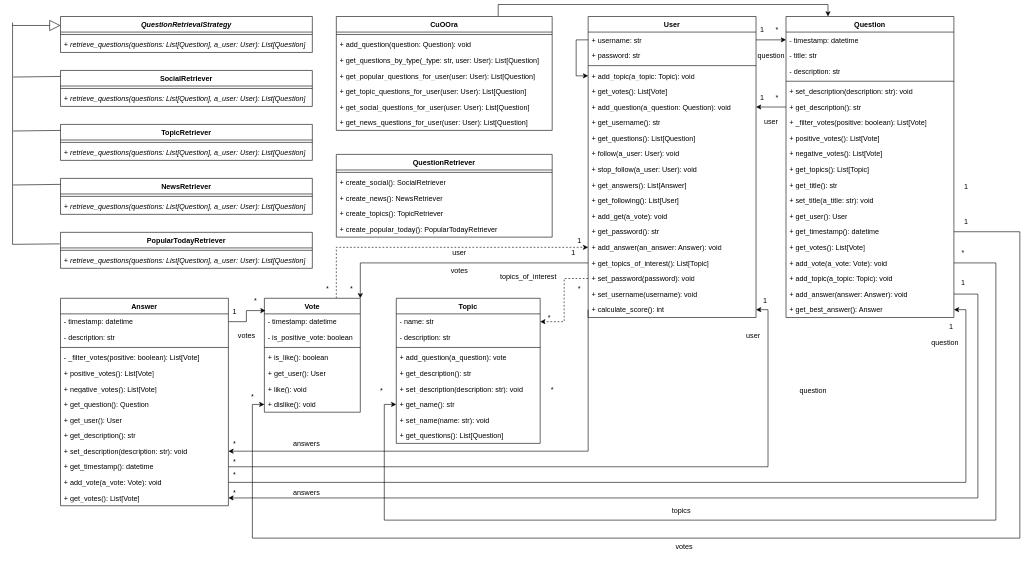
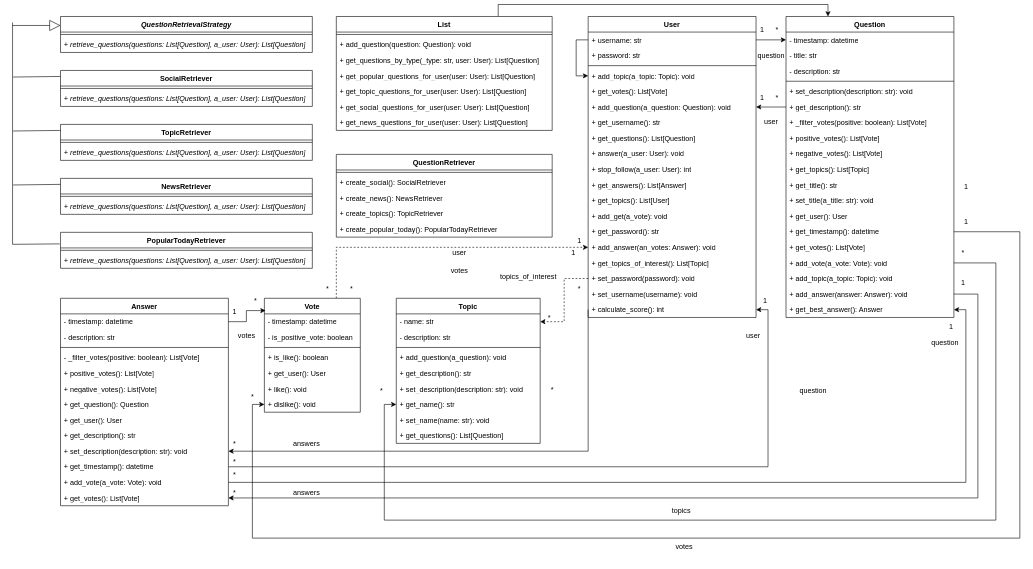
- <mxCell id="3" value="CuOOra" style="swimlane;fontStyle=1;align=center;verticalAlign=top;childLayout=stackLayout;horizontal=1;startSize=26;horizontalStack=0;resizeParent=1;resizeParentMax=0;resizeLast=0;collapsible=1;marginBottom=0;whiteSpace=wrap;html=1;" parent="1" vertex="1"><mxGeometry x="560" y="20" width="360" height="190" as="geometry" /></mxCell>
+ <mxCell id="3" value="List" style="swimlane;fontStyle=1;align=center;verticalAlign=top;childLayout=stackLayout;horizontal=1;startSize=26;horizontalStack=0;resizeParent=1;resizeParentMax=0;resizeLast=0;collapsible=1;marginBottom=0;whiteSpace=wrap;html=1;" parent="1" vertex="1"><mxGeometry x="560" y="20" width="360" height="190" as="geometry" /></mxCell>
- <mxCell id="56" value="+&amp;nbsp;follow(a_user: User): void" style="text;strokeColor=none;fillColor=none;align=left;verticalAlign=top;spacingLeft=4;spacingRight=4;overflow=hidden;rotatable=0;points=[[0,0.5],[1,0.5]];portConstraint=eastwest;whiteSpace=wrap;html=1;" parent="46" vertex="1"><mxGeometry y="216" width="280" height="26" as="geometry" /></mxCell>
+ <mxCell id="56" value="+&amp;nbsp;answer(a_user: User): void" style="text;strokeColor=none;fillColor=none;align=left;verticalAlign=top;spacingLeft=4;spacingRight=4;overflow=hidden;rotatable=0;points=[[0,0.5],[1,0.5]];portConstraint=eastwest;whiteSpace=wrap;html=1;" parent="46" vertex="1"><mxGeometry y="216" width="280" height="26" as="geometry" /></mxCell>
- <mxCell id="57" value="+ stop_follow(a_user: User): void" style="text;strokeColor=none;fillColor=none;align=left;verticalAlign=top;spacingLeft=4;spacingRight=4;overflow=hidden;rotatable=0;points=[[0,0.5],[1,0.5]];portConstraint=eastwest;whiteSpace=wrap;html=1;" parent="46" vertex="1"><mxGeometry y="242" width="280" height="26" as="geometry" /></mxCell>
+ <mxCell id="57" value="+ stop_follow(a_user: User): int" style="text;strokeColor=none;fillColor=none;align=left;verticalAlign=top;spacingLeft=4;spacingRight=4;overflow=hidden;rotatable=0;points=[[0,0.5],[1,0.5]];portConstraint=eastwest;whiteSpace=wrap;html=1;" parent="46" vertex="1"><mxGeometry y="242" width="280" height="26" as="geometry" /></mxCell>
- <mxCell id="59" value="+&amp;nbsp;get_following(): List[User]" style="text;strokeColor=none;fillColor=none;align=left;verticalAlign=top;spacingLeft=4;spacingRight=4;overflow=hidden;rotatable=0;points=[[0,0.5],[1,0.5]];portConstraint=eastwest;whiteSpace=wrap;html=1;" parent="46" vertex="1"><mxGeometry y="294" width="280" height="26" as="geometry" /></mxCell>
+ <mxCell id="59" value="+&amp;nbsp;get_topics(): List[User]" style="text;strokeColor=none;fillColor=none;align=left;verticalAlign=top;spacingLeft=4;spacingRight=4;overflow=hidden;rotatable=0;points=[[0,0.5],[1,0.5]];portConstraint=eastwest;whiteSpace=wrap;html=1;" parent="46" vertex="1"><mxGeometry y="294" width="280" height="26" as="geometry" /></mxCell>
- <mxCell id="62" value="+&amp;nbsp;add_answer(an_answer: Answer): void" style="text;strokeColor=none;fillColor=none;align=left;verticalAlign=top;spacingLeft=4;spacingRight=4;overflow=hidden;rotatable=0;points=[[0,0.5],[1,0.5]];portConstraint=eastwest;whiteSpace=wrap;html=1;" parent="46" vertex="1"><mxGeometry y="372" width="280" height="26" as="geometry" /></mxCell>
+ <mxCell id="62" value="+&amp;nbsp;add_answer(an_votes: Answer): void" style="text;strokeColor=none;fillColor=none;align=left;verticalAlign=top;spacingLeft=4;spacingRight=4;overflow=hidden;rotatable=0;points=[[0,0.5],[1,0.5]];portConstraint=eastwest;whiteSpace=wrap;html=1;" parent="46" vertex="1"><mxGeometry y="372" width="280" height="26" as="geometry" /></mxCell>
- <mxCell id="118" style="edgeStyle=orthogonalEdgeStyle;rounded=0;orthogonalLoop=1;jettySize=auto;html=1;exitX=0;exitY=0.5;exitDx=0;exitDy=0;entryX=1;entryY=0;entryDx=0;entryDy=0;" parent="1" source="63" target="68" edge="1"><mxGeometry relative="1" as="geometry" /></mxCell>
- <mxCell id="100" value="+ add_question(a_question): vote" style="text;strokeColor=none;fillColor=none;align=left;verticalAlign=top;spacingLeft=4;spacingRight=4;overflow=hidden;rotatable=0;points=[[0,0.5],[1,0.5]];portConstraint=eastwest;whiteSpace=wrap;html=1;" parent="96" vertex="1"><mxGeometry y="86" width="240" height="26" as="geometry" /></mxCell>
+ <mxCell id="100" value="+ add_question(a_question): void" style="text;strokeColor=none;fillColor=none;align=left;verticalAlign=top;spacingLeft=4;spacingRight=4;overflow=hidden;rotatable=0;points=[[0,0.5],[1,0.5]];portConstraint=eastwest;whiteSpace=wrap;html=1;" parent="96" vertex="1"><mxGeometry y="86" width="240" height="26" as="geometry" /></mxCell>
